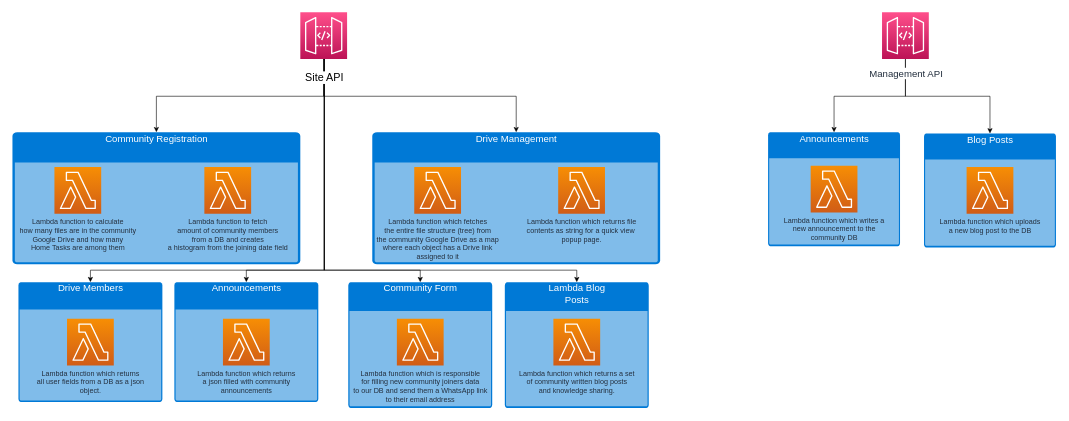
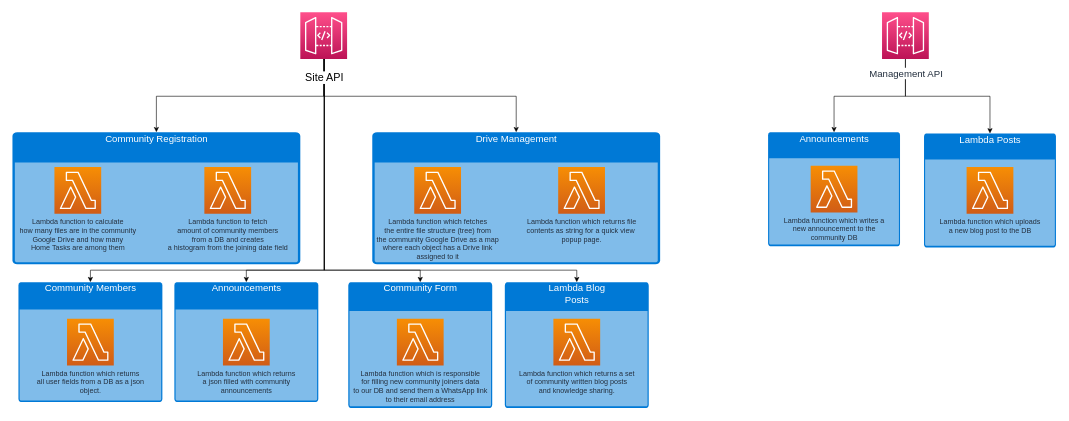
- <mxCell id="30" value="&lt;font style=&quot;font-size: 16px;&quot;&gt;Blog Posts&lt;/font&gt;" style="html=1;strokeColor=none;fillColor=#0079D6;labelPosition=center;verticalLabelPosition=middle;verticalAlign=top;align=center;fontSize=12;outlineConnect=0;spacingTop=-6;fontColor=#FFFFFF;sketch=0;shape=mxgraph.sitemap.page;" vertex="1" parent="1"><mxGeometry x="1540" y="222" width="220" height="190" as="geometry" /></mxCell>
+ <mxCell id="30" value="&lt;font style=&quot;font-size: 16px;&quot;&gt;Lambda Posts&lt;/font&gt;" style="html=1;strokeColor=none;fillColor=#0079D6;labelPosition=center;verticalLabelPosition=middle;verticalAlign=top;align=center;fontSize=12;outlineConnect=0;spacingTop=-6;fontColor=#FFFFFF;sketch=0;shape=mxgraph.sitemap.page;" vertex="1" parent="1"><mxGeometry x="1540" y="222" width="220" height="190" as="geometry" /></mxCell>
- <mxCell id="16" value="&lt;font style=&quot;font-size: 16px;&quot;&gt;Drive Members&lt;/font&gt;" style="html=1;strokeColor=none;fillColor=#0079D6;labelPosition=center;verticalLabelPosition=middle;verticalAlign=top;align=center;fontSize=12;outlineConnect=0;spacingTop=-6;fontColor=#FFFFFF;sketch=0;shape=mxgraph.sitemap.page;" vertex="1" parent="1"><mxGeometry x="30" y="470" width="240" height="200" as="geometry" /></mxCell>
+ <mxCell id="16" value="&lt;font style=&quot;font-size: 16px;&quot;&gt;Community Members&lt;/font&gt;" style="html=1;strokeColor=none;fillColor=#0079D6;labelPosition=center;verticalLabelPosition=middle;verticalAlign=top;align=center;fontSize=12;outlineConnect=0;spacingTop=-6;fontColor=#FFFFFF;sketch=0;shape=mxgraph.sitemap.page;" vertex="1" parent="1"><mxGeometry x="30" y="470" width="240" height="200" as="geometry" /></mxCell>
